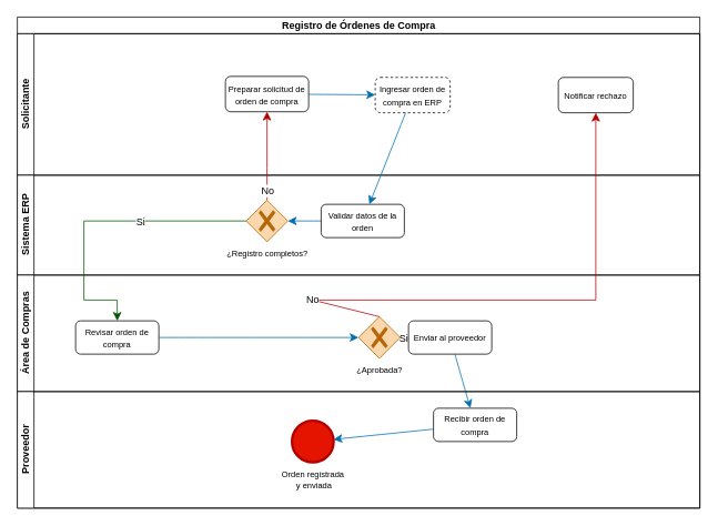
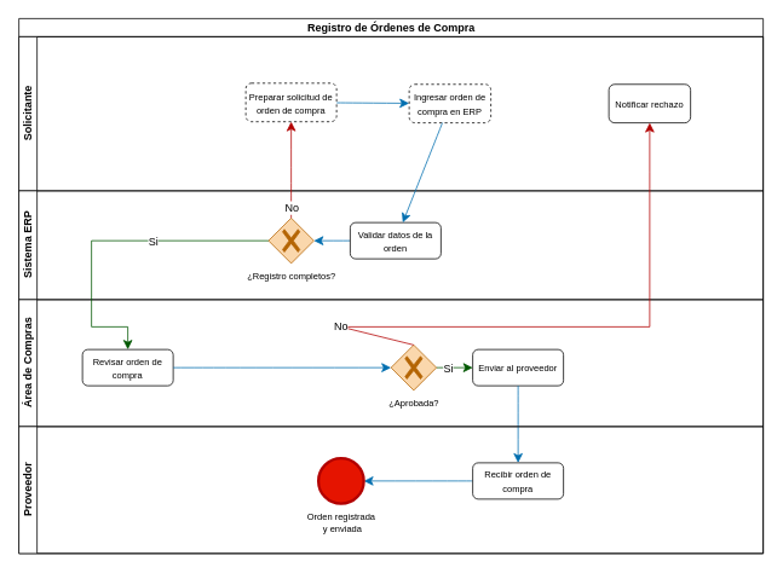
- <mxCell id="5" value="&lt;font style=&quot;font-size: 10px;&quot;&gt;Preparar solicitud de orden de compra&lt;/font&gt;" style="rounded=1;whiteSpace=wrap;html=1;" vertex="1" parent="3"><mxGeometry x="250" y="51.25" width="100" height="42.5" as="geometry" /></mxCell>
+ <mxCell id="5" value="&lt;font style=&quot;font-size: 10px;&quot;&gt;Preparar solicitud de orden de compra&lt;/font&gt;" style="rounded=1;whiteSpace=wrap;html=1;dashed=1;" vertex="1" parent="3"><mxGeometry x="250" y="51.25" width="100" height="42.5" as="geometry" /></mxCell>
- <mxCell id="18" value="&lt;span style=&quot;font-size: 10px;&quot;&gt;Enviar al proveedor&lt;/span&gt;" style="rounded=1;whiteSpace=wrap;html=1;" vertex="1" parent="12"><mxGeometry x="470" y="55" width="100" height="40" as="geometry" /></mxCell>
+ <mxCell id="18" value="&lt;span style=&quot;font-size: 10px;&quot;&gt;Enviar al proveedor&lt;/span&gt;" style="rounded=1;whiteSpace=wrap;html=1;" vertex="1" parent="12"><mxGeometry x="500" y="55" width="100" height="40" as="geometry" /></mxCell>
- <mxCell id="29" value="&lt;font style=&quot;font-size: 10px;&quot;&gt;Recibir orden de compra&lt;/font&gt;" style="rounded=1;whiteSpace=wrap;html=1;" vertex="1" parent="27"><mxGeometry x="500" y="20" width="100" height="40" as="geometry" /></mxCell>
+ <mxCell id="29" value="&lt;font style=&quot;font-size: 10px;&quot;&gt;Recibir orden de compra&lt;/font&gt;" style="rounded=1;whiteSpace=wrap;html=1;" vertex="1" parent="27"><mxGeometry x="500" y="40" width="100" height="40" as="geometry" /></mxCell>
